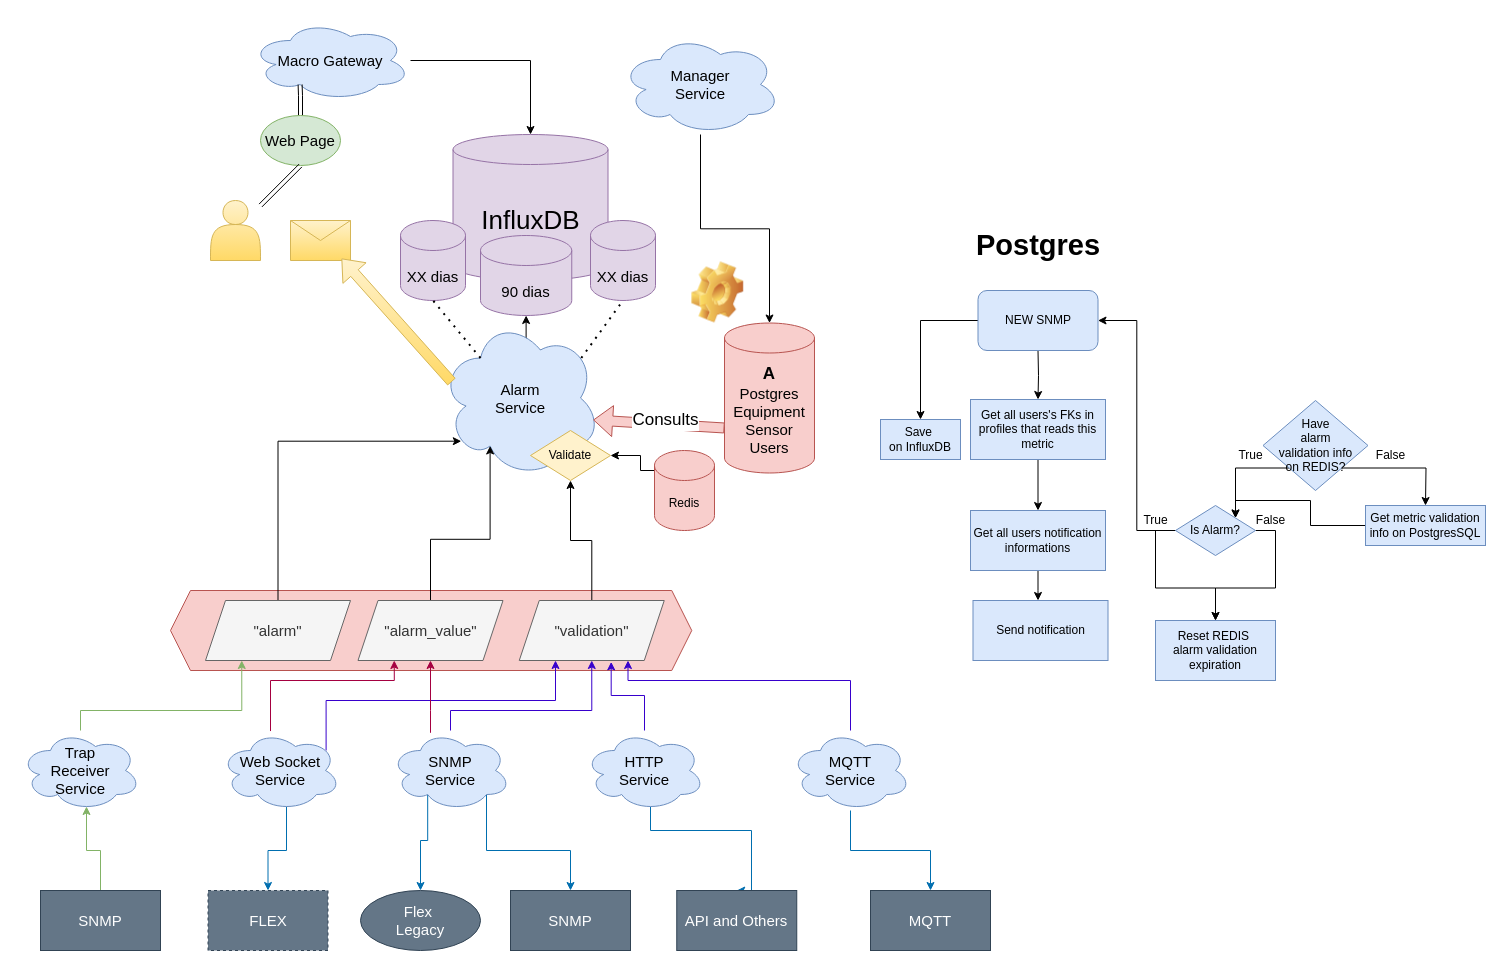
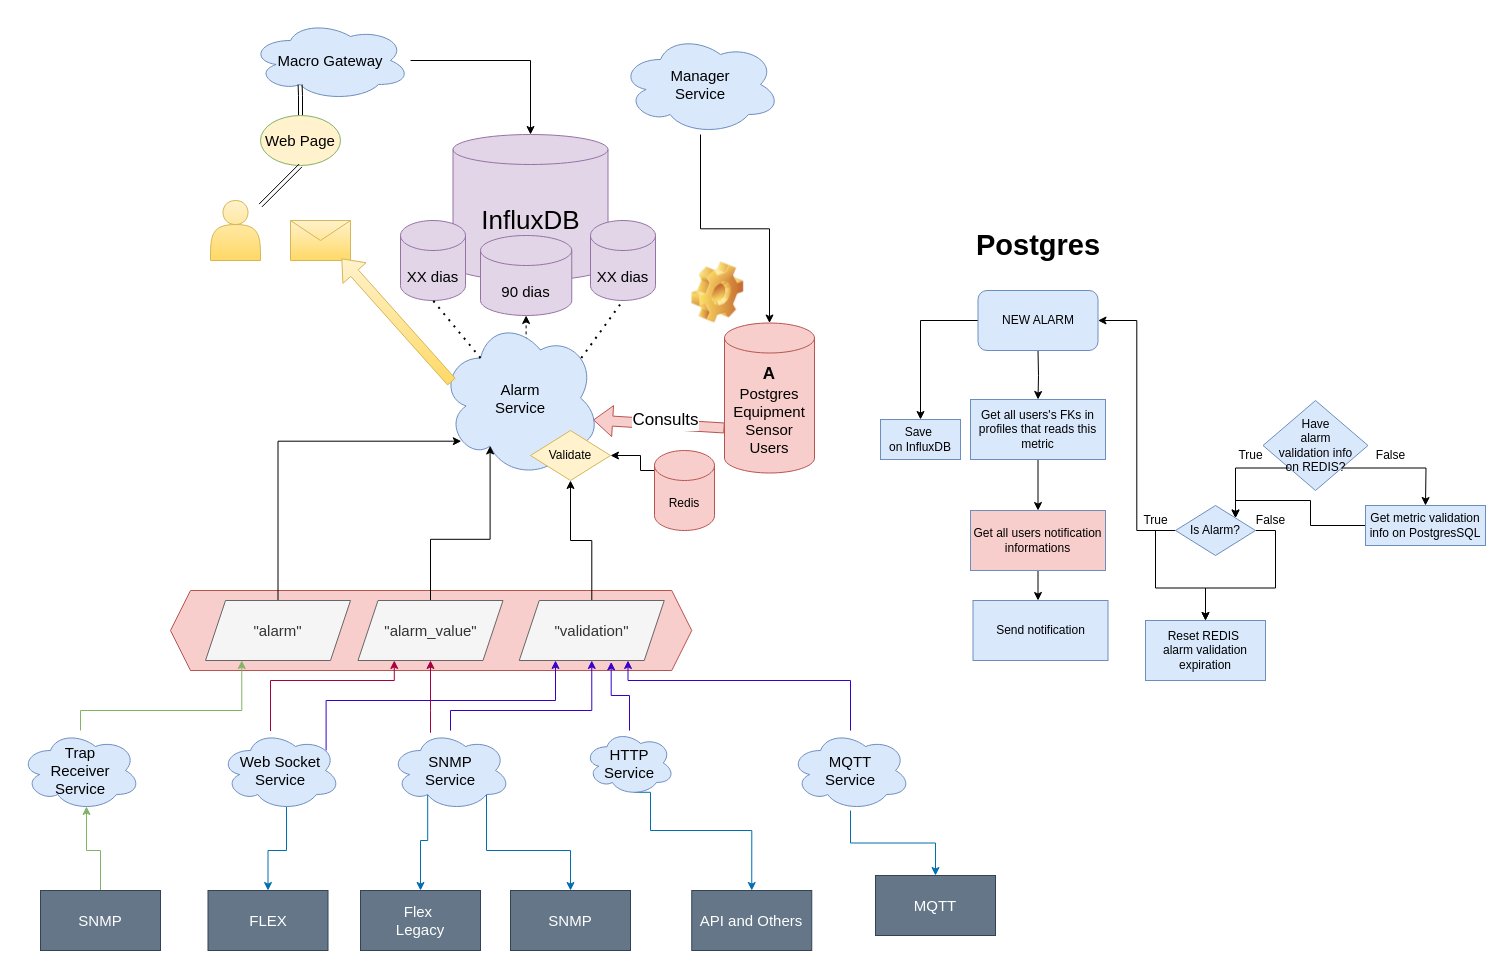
- <mxCell id="8" value="&lt;font style=&quot;font-size: 15px;&quot;&gt;Web Page&lt;/font&gt;" style="ellipse;whiteSpace=wrap;html=1;fillColor=#d5e8d4;strokeColor=#82b366;" parent="1" vertex="1"><mxGeometry x="260" y="115" width="80" height="50" as="geometry" /></mxCell>
+ <mxCell id="8" value="&lt;font style=&quot;font-size: 15px;&quot;&gt;Web Page&lt;/font&gt;" style="ellipse;whiteSpace=wrap;html=1;fillColor=#fff2cc;strokeColor=#82b366;" parent="1" vertex="1"><mxGeometry x="260" y="115" width="80" height="50" as="geometry" /></mxCell>
- <mxCell id="57" value="NEW SNMP" style="rounded=1;whiteSpace=wrap;html=1;fillColor=#dae8fc;strokeColor=#6c8ebf;" parent="1" vertex="1"><mxGeometry x="977.5" y="290" width="120" height="60" as="geometry" /></mxCell>
+ <mxCell id="57" value="NEW ALARM" style="rounded=1;whiteSpace=wrap;html=1;fillColor=#dae8fc;strokeColor=#6c8ebf;" parent="1" vertex="1"><mxGeometry x="977.5" y="290" width="120" height="60" as="geometry" /></mxCell>
- <mxCell id="10" style="edgeStyle=orthogonalEdgeStyle;rounded=0;orthogonalLoop=1;jettySize=auto;html=1;exitX=0.625;exitY=0.2;exitDx=0;exitDy=0;exitPerimeter=0;entryX=0.5;entryY=1;entryDx=0;entryDy=0;entryPerimeter=0;fontSize=15;" parent="1" source="11" target="41" edge="1"><mxGeometry relative="1" as="geometry" /></mxCell>
+ <mxCell id="10" style="edgeStyle=orthogonalEdgeStyle;rounded=0;orthogonalLoop=1;jettySize=auto;html=1;exitX=0.625;exitY=0.2;exitDx=0;exitDy=0;exitPerimeter=0;entryX=0.5;entryY=1;entryDx=0;entryDy=0;entryPerimeter=0;fontSize=15;dashed=1;" parent="1" source="11" target="41" edge="1"><mxGeometry relative="1" as="geometry" /></mxCell>
- <mxCell id="54" value="Get all users notification informations" style="rounded=0;whiteSpace=wrap;html=1;fillColor=#dae8fc;strokeColor=#6c8ebf;" parent="1" vertex="1"><mxGeometry x="970" y="510" width="135" height="60" as="geometry" /></mxCell>
+ <mxCell id="54" value="Get all users notification informations" style="rounded=0;whiteSpace=wrap;html=1;fillColor=#f8cecc;strokeColor=#6c8ebf;" parent="1" vertex="1"><mxGeometry x="970" y="510" width="135" height="60" as="geometry" /></mxCell>
- <mxCell id="66" value="Reset REDIS&amp;nbsp;&lt;br&gt;alarm validation&lt;br&gt;expiration" style="whiteSpace=wrap;html=1;fillColor=#dae8fc;strokeColor=#6c8ebf;" parent="1" vertex="1"><mxGeometry x="1155" y="620" width="120" height="60" as="geometry" /></mxCell>
+ <mxCell id="66" value="Reset REDIS&amp;nbsp;&lt;br&gt;alarm validation&lt;br&gt;expiration" style="whiteSpace=wrap;html=1;fillColor=#dae8fc;strokeColor=#6c8ebf;" parent="1" vertex="1"><mxGeometry x="1145" y="620" width="120" height="60" as="geometry" /></mxCell>
- <mxCell id="21" value="HTTP&lt;br&gt;Service" style="ellipse;shape=cloud;whiteSpace=wrap;html=1;fontSize=15;fillColor=#dae8fc;strokeColor=#6c8ebf;" parent="1" vertex="1"><mxGeometry x="584" y="730" width="120" height="80" as="geometry" /></mxCell>
+ <mxCell id="21" value="HTTP&lt;br&gt;Service" style="ellipse;shape=cloud;whiteSpace=wrap;html=1;fontSize=15;fillColor=#dae8fc;strokeColor=#6c8ebf;" parent="1" vertex="1"><mxGeometry x="584" y="730" width="90" height="65" as="geometry" /></mxCell>
- <mxCell id="32" value="FLEX" style="rounded=0;whiteSpace=wrap;html=1;fontSize=15;fillColor=#647687;fontColor=#ffffff;strokeColor=#314354;dashed=1;" parent="1" vertex="1"><mxGeometry x="207.5" y="890" width="120" height="60" as="geometry" /></mxCell>
+ <mxCell id="32" value="FLEX" style="rounded=0;whiteSpace=wrap;html=1;fontSize=15;fillColor=#647687;fontColor=#ffffff;strokeColor=#314354;" parent="1" vertex="1"><mxGeometry x="207.5" y="890" width="120" height="60" as="geometry" /></mxCell>
- <mxCell id="30" value="Flex&amp;nbsp;&lt;br&gt;Legacy" style="ellipse;whiteSpace=wrap;html=1;fontSize=15;fillColor=#647687;fontColor=#ffffff;strokeColor=#314354;" parent="1" vertex="1"><mxGeometry x="360" y="890" width="120" height="60" as="geometry" /></mxCell>
+ <mxCell id="30" value="Flex&amp;nbsp;&lt;br&gt;Legacy" style="rounded=0;whiteSpace=wrap;html=1;fontSize=15;fillColor=#647687;fontColor=#ffffff;strokeColor=#314354;" parent="1" vertex="1"><mxGeometry x="360" y="890" width="120" height="60" as="geometry" /></mxCell>
- <mxCell id="33" value="API and Others" style="rounded=0;whiteSpace=wrap;html=1;fontSize=15;fillColor=#647687;fontColor=#ffffff;strokeColor=#314354;" parent="1" vertex="1"><mxGeometry x="676.25" y="890" width="120" height="60" as="geometry" /></mxCell>
+ <mxCell id="33" value="API and Others" style="rounded=0;whiteSpace=wrap;html=1;fontSize=15;fillColor=#647687;fontColor=#ffffff;strokeColor=#314354;" parent="1" vertex="1"><mxGeometry x="691.25" y="890" width="120" height="60" as="geometry" /></mxCell>
- <mxCell id="34" value="MQTT" style="rounded=0;whiteSpace=wrap;html=1;fontSize=15;fillColor=#647687;fontColor=#ffffff;strokeColor=#314354;" parent="1" vertex="1"><mxGeometry x="870" y="890" width="120" height="60" as="geometry" /></mxCell>
+ <mxCell id="34" value="MQTT" style="rounded=0;whiteSpace=wrap;html=1;fontSize=15;fillColor=#647687;fontColor=#ffffff;strokeColor=#314354;" parent="1" vertex="1"><mxGeometry x="875" y="875" width="120" height="60" as="geometry" /></mxCell>
